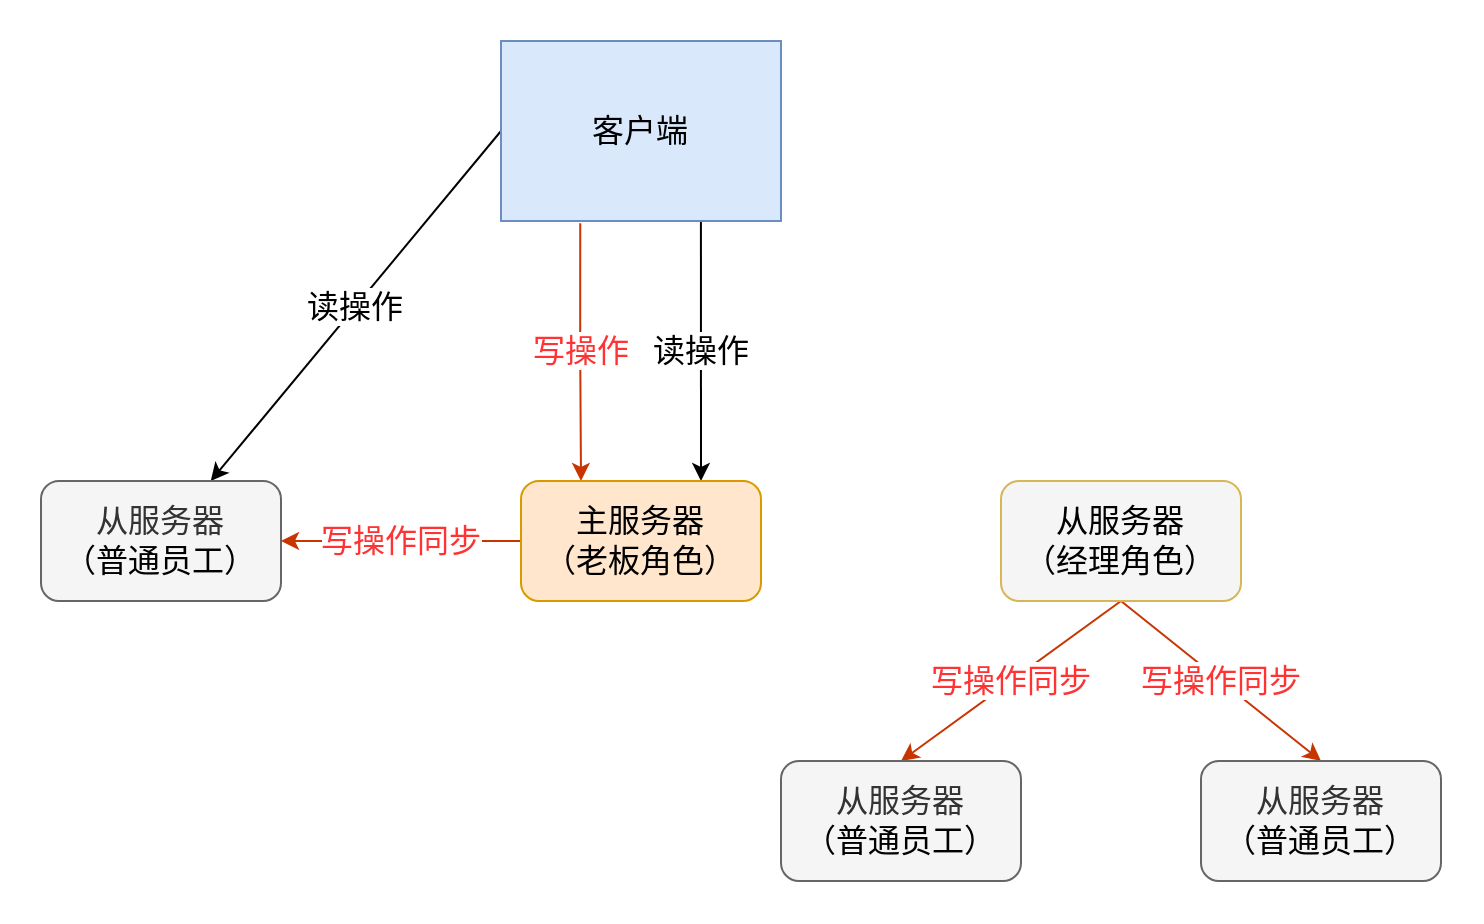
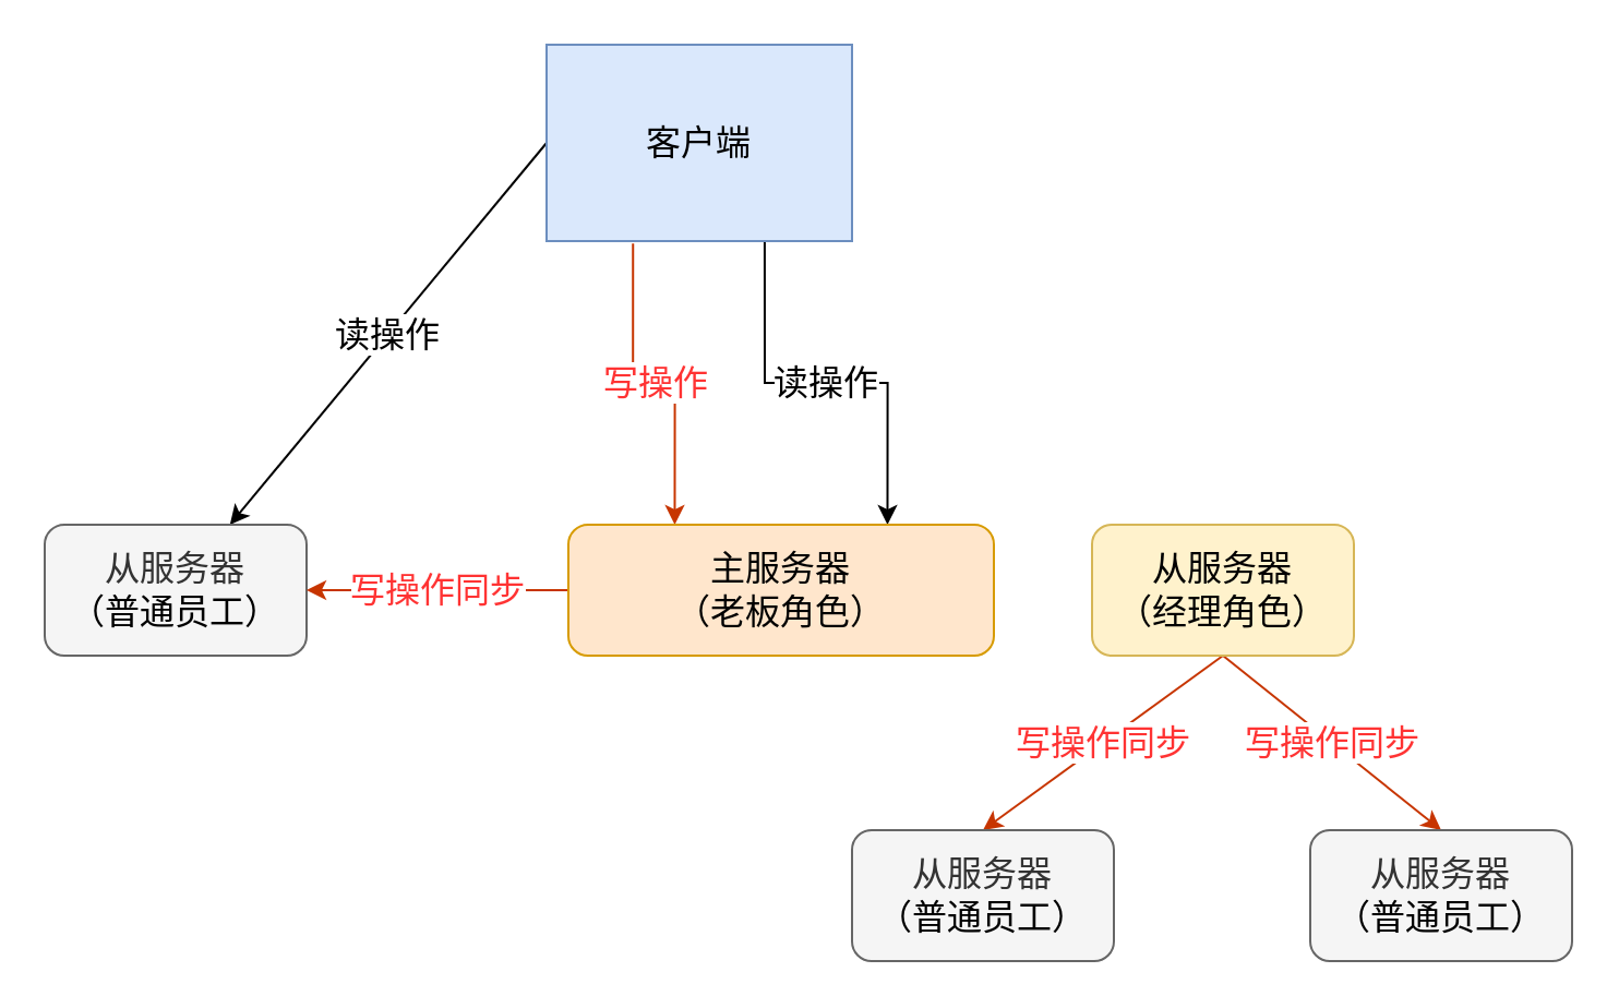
- <mxCell id="8" value="主服务器&lt;br&gt;（老板角色）" style="rounded=1;whiteSpace=wrap;html=1;fontSize=16;fillColor=#ffe6cc;strokeColor=#d79b00;" vertex="1" parent="1"><mxGeometry x="260" y="240" width="120" height="60" as="geometry" /></mxCell>
+ <mxCell id="8" value="主服务器&lt;br&gt;（老板角色）" style="rounded=1;whiteSpace=wrap;html=1;fontSize=16;fillColor=#ffe6cc;strokeColor=#d79b00;" vertex="1" parent="1"><mxGeometry x="260" y="240" width="195" height="60" as="geometry" /></mxCell>
- <mxCell id="11" value="从服务器&lt;br&gt;（经理角色）" style="rounded=1;whiteSpace=wrap;html=1;fontSize=16;fillColor=#f5f5f5;strokeColor=#d6b656;" vertex="1" parent="1"><mxGeometry x="500" y="240" width="120" height="60" as="geometry" /></mxCell>
+ <mxCell id="11" value="从服务器&lt;br&gt;（经理角色）" style="rounded=1;whiteSpace=wrap;html=1;fontSize=16;fillColor=#fff2cc;strokeColor=#d6b656;" vertex="1" parent="1"><mxGeometry x="500" y="240" width="120" height="60" as="geometry" /></mxCell>
